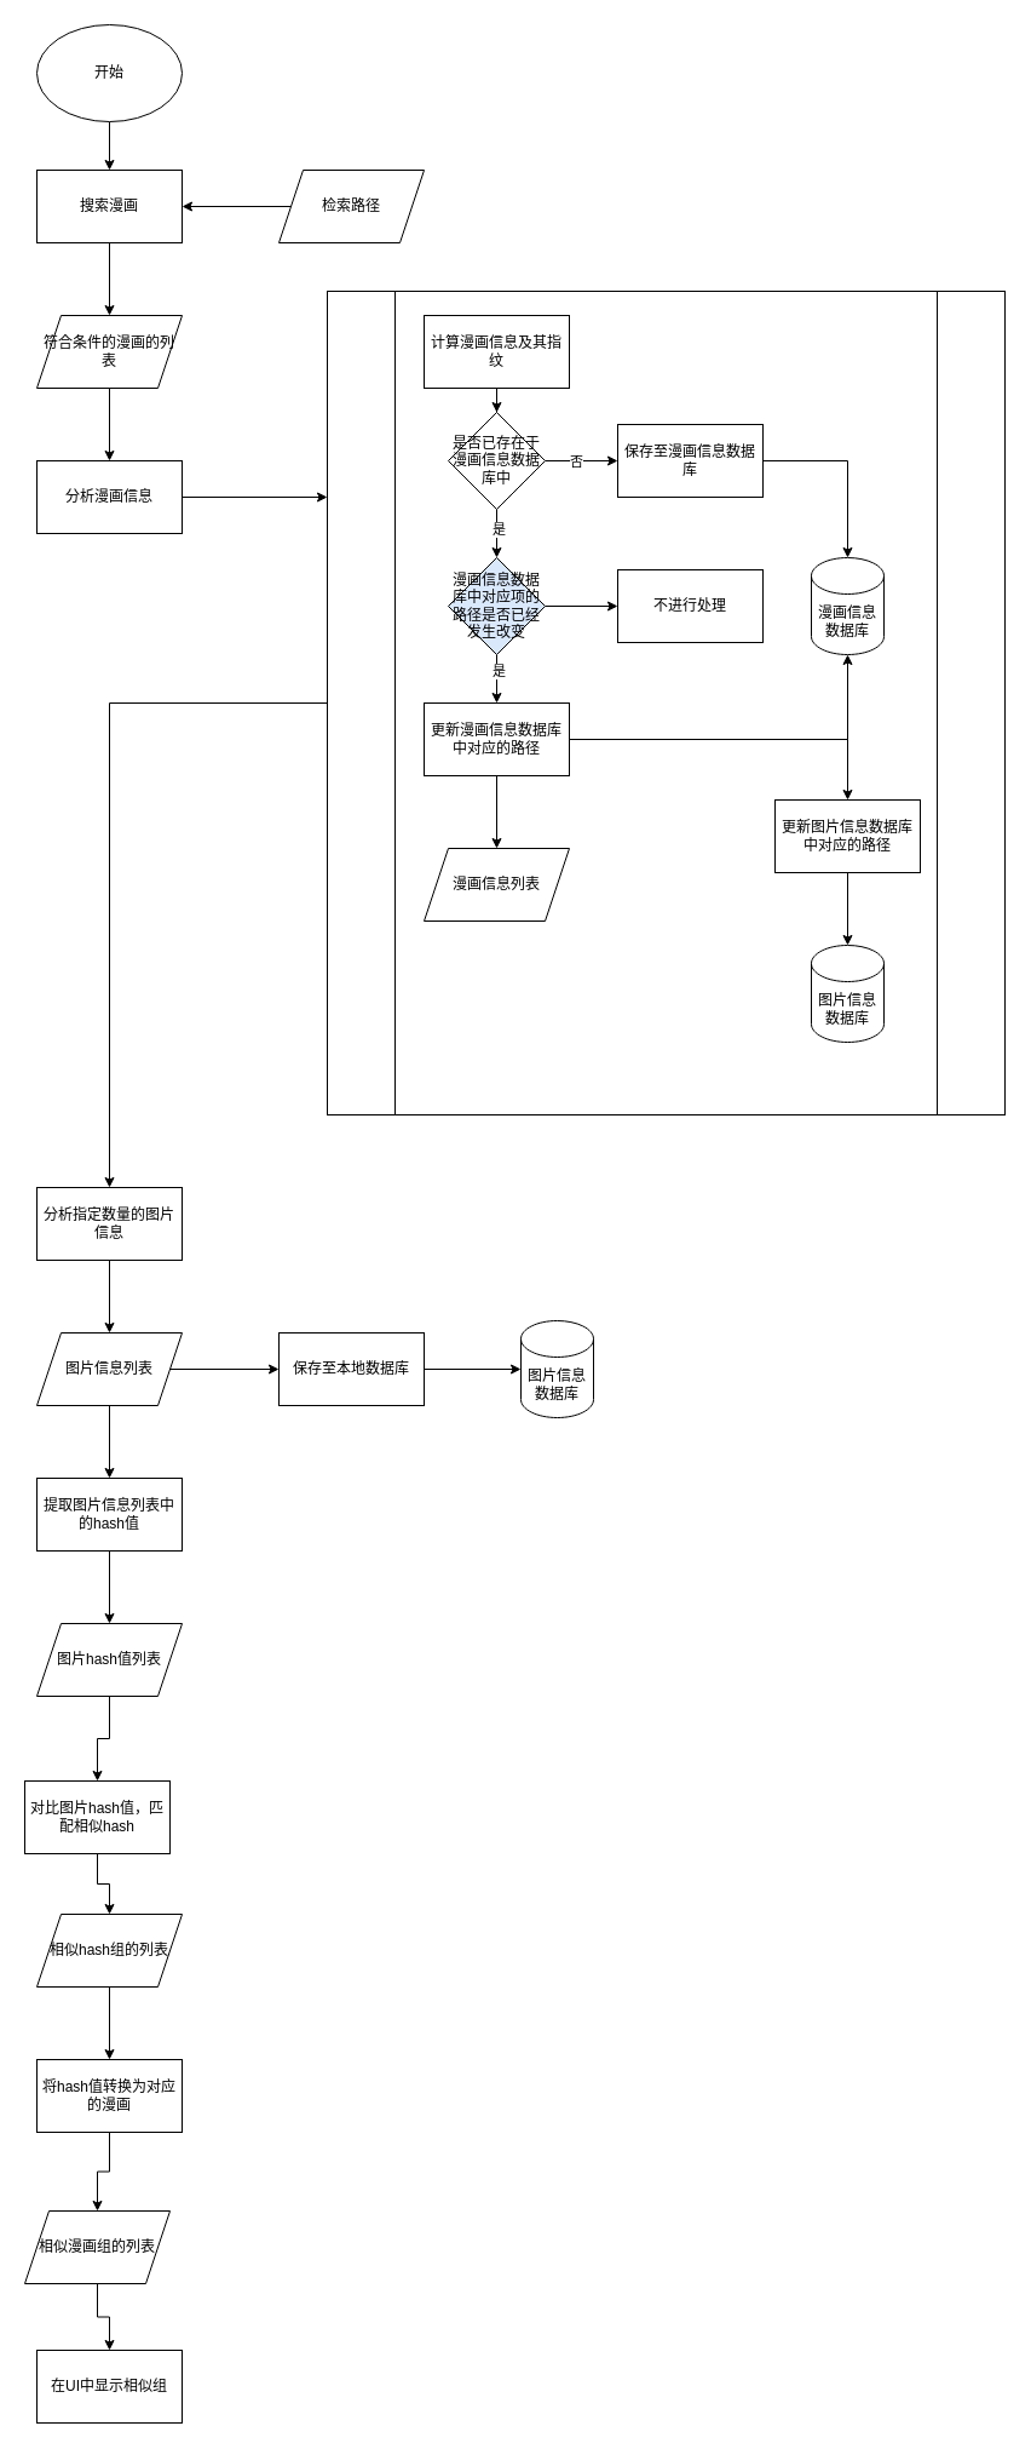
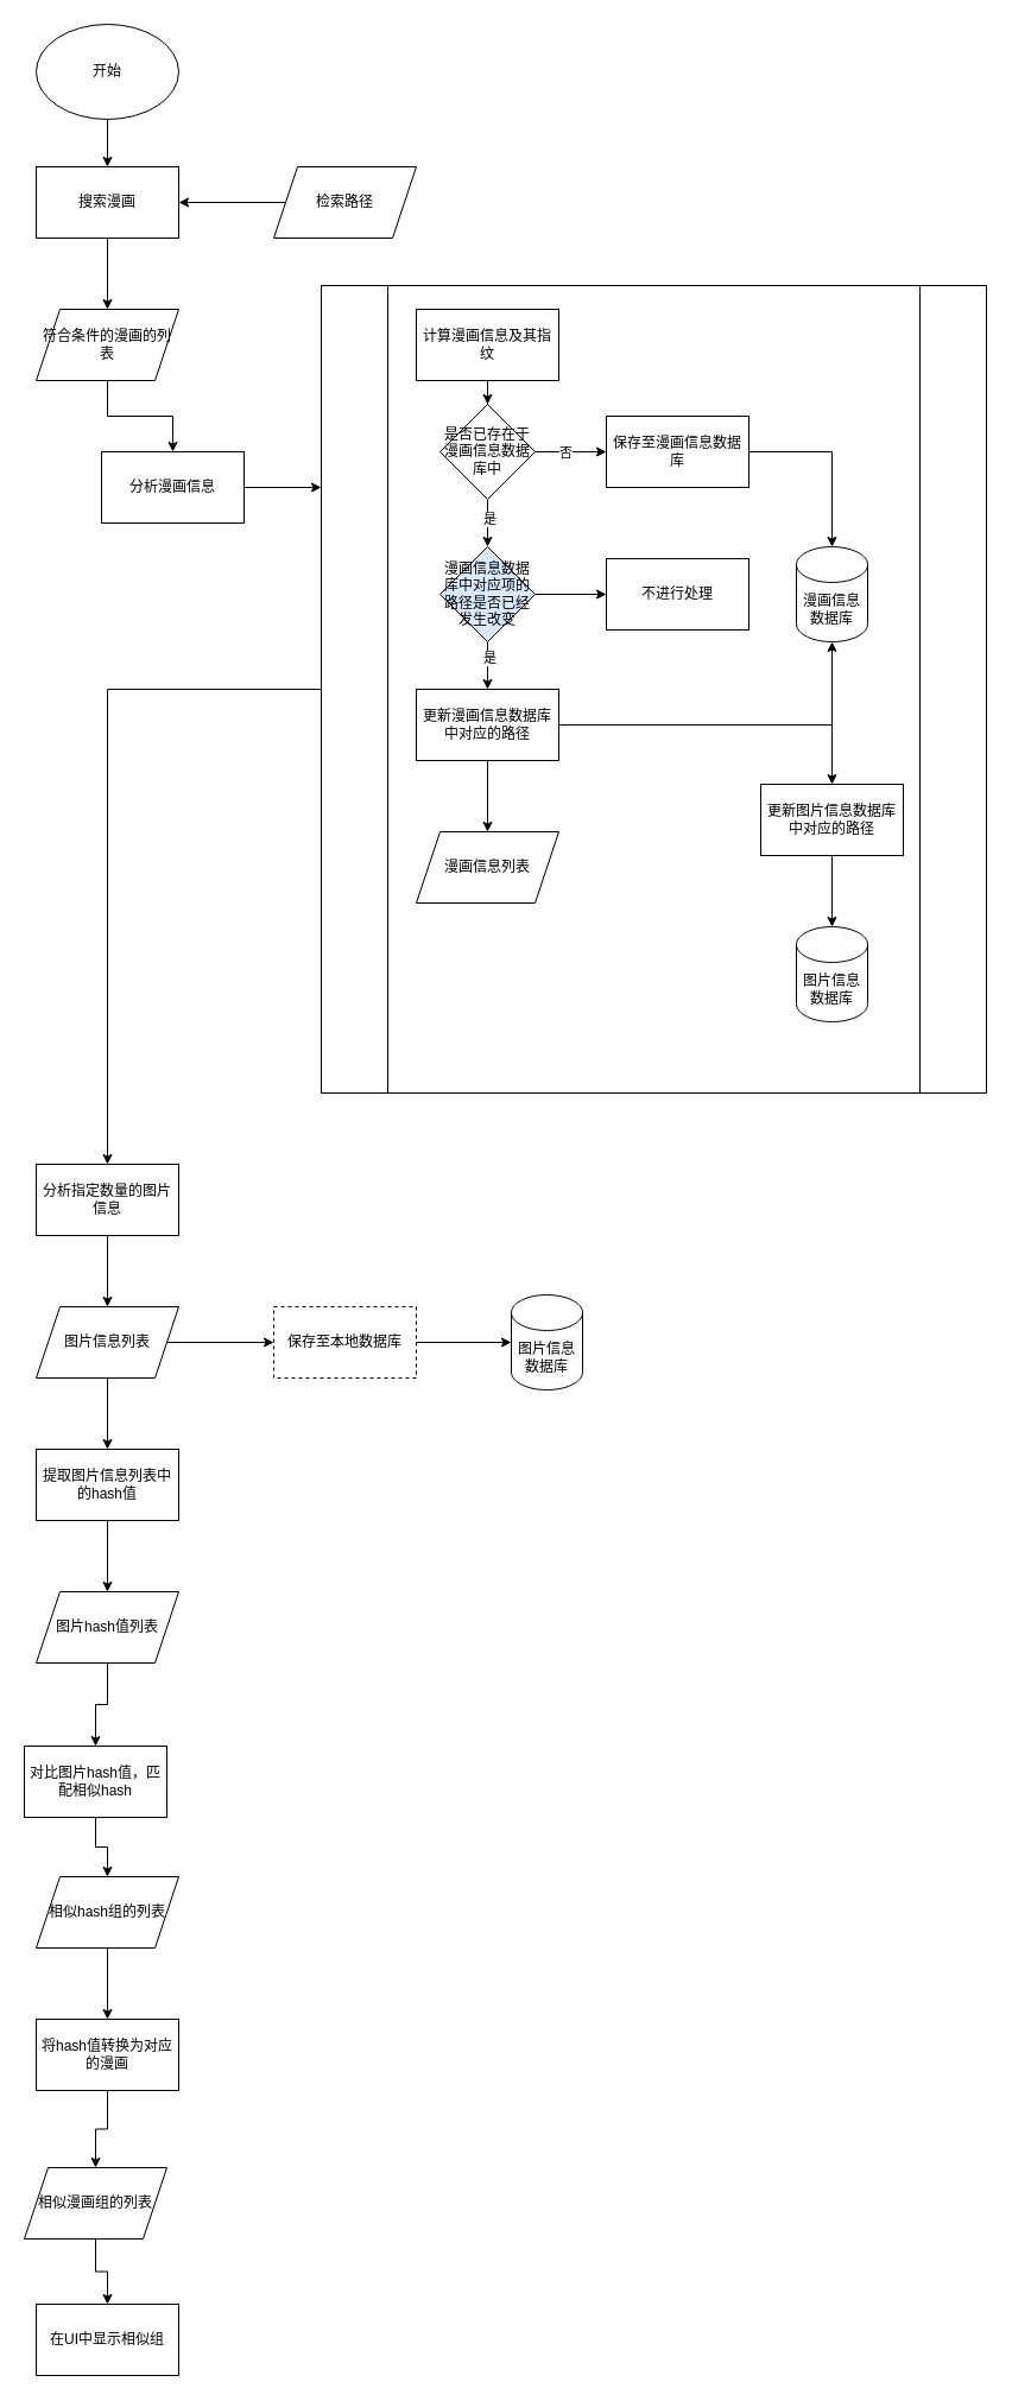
- <mxCell id="13" value="分析漫画信息" style="rounded=0;whiteSpace=wrap;html=1;" parent="1" vertex="1"><mxGeometry x="30" y="380" width="120" height="60" as="geometry" /></mxCell>
+ <mxCell id="13" value="分析漫画信息" style="rounded=0;whiteSpace=wrap;html=1;" parent="1" vertex="1"><mxGeometry x="85" y="380" width="120" height="60" as="geometry" /></mxCell>
- <mxCell id="21" value="保存至本地数据库" style="rounded=0;whiteSpace=wrap;html=1;" parent="1" vertex="1"><mxGeometry x="230" y="1100" width="120" height="60" as="geometry" /></mxCell>
+ <mxCell id="21" value="保存至本地数据库" style="rounded=0;whiteSpace=wrap;html=1;dashed=1;" parent="1" vertex="1"><mxGeometry x="230" y="1100" width="120" height="60" as="geometry" /></mxCell>
